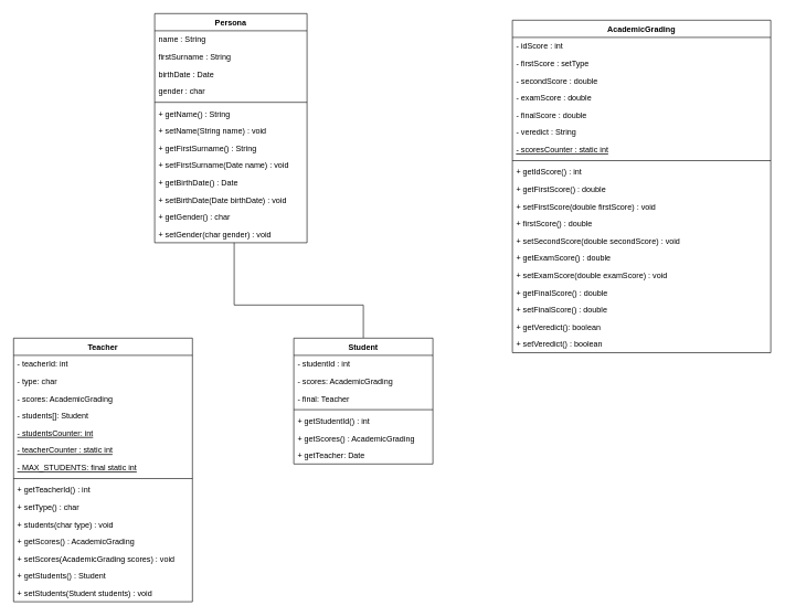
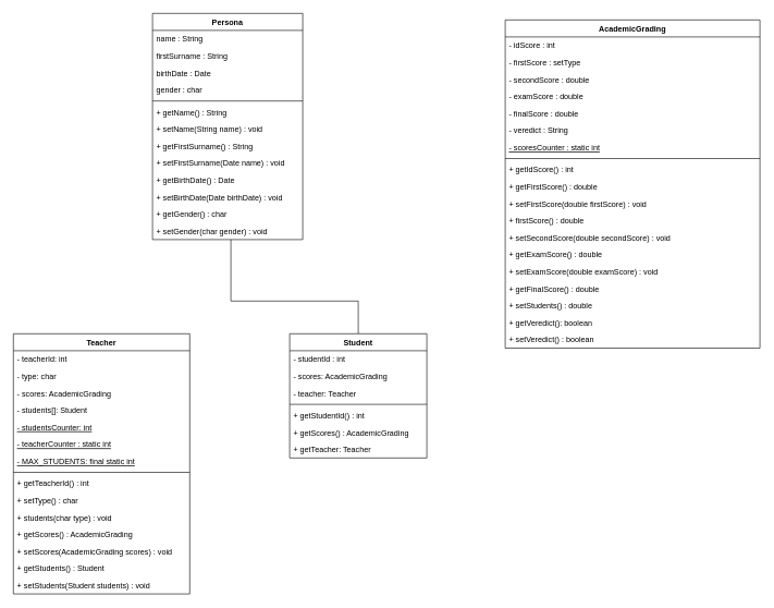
- <mxCell id="19" value="+ setFinalScore() : double" style="text;strokeColor=none;fillColor=none;align=left;verticalAlign=top;spacingLeft=4;spacingRight=4;overflow=hidden;rotatable=0;points=[[0,0.5],[1,0.5]];portConstraint=eastwest;" parent="2" vertex="1"><mxGeometry y="424" width="390" height="26" as="geometry" /></mxCell>
+ <mxCell id="19" value="+ setStudents() : double" style="text;strokeColor=none;fillColor=none;align=left;verticalAlign=top;spacingLeft=4;spacingRight=4;overflow=hidden;rotatable=0;points=[[0,0.5],[1,0.5]];portConstraint=eastwest;" parent="2" vertex="1"><mxGeometry y="424" width="390" height="26" as="geometry" /></mxCell>
- <mxCell id="56" value="- final: Teacher" style="text;strokeColor=none;fillColor=none;align=left;verticalAlign=top;spacingLeft=4;spacingRight=4;overflow=hidden;rotatable=0;points=[[0,0.5],[1,0.5]];portConstraint=eastwest;" parent="53" vertex="1"><mxGeometry y="78" width="210" height="26" as="geometry" /></mxCell>
+ <mxCell id="56" value="- teacher: Teacher" style="text;strokeColor=none;fillColor=none;align=left;verticalAlign=top;spacingLeft=4;spacingRight=4;overflow=hidden;rotatable=0;points=[[0,0.5],[1,0.5]];portConstraint=eastwest;" parent="53" vertex="1"><mxGeometry y="78" width="210" height="26" as="geometry" /></mxCell>
- <mxCell id="60" value="+ getTeacher: Date" style="text;strokeColor=none;fillColor=none;align=left;verticalAlign=top;spacingLeft=4;spacingRight=4;overflow=hidden;rotatable=0;points=[[0,0.5],[1,0.5]];portConstraint=eastwest;" parent="53" vertex="1"><mxGeometry y="164" width="210" height="26" as="geometry" /></mxCell>
+ <mxCell id="60" value="+ getTeacher: Teacher" style="text;strokeColor=none;fillColor=none;align=left;verticalAlign=top;spacingLeft=4;spacingRight=4;overflow=hidden;rotatable=0;points=[[0,0.5],[1,0.5]];portConstraint=eastwest;" parent="53" vertex="1"><mxGeometry y="164" width="210" height="26" as="geometry" /></mxCell>
